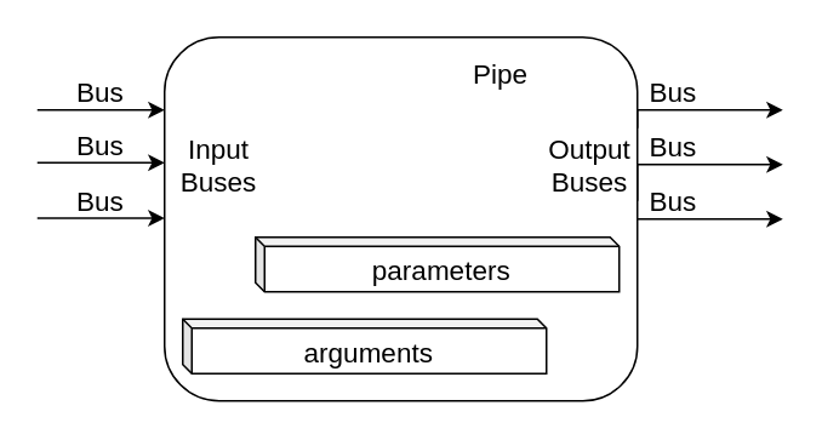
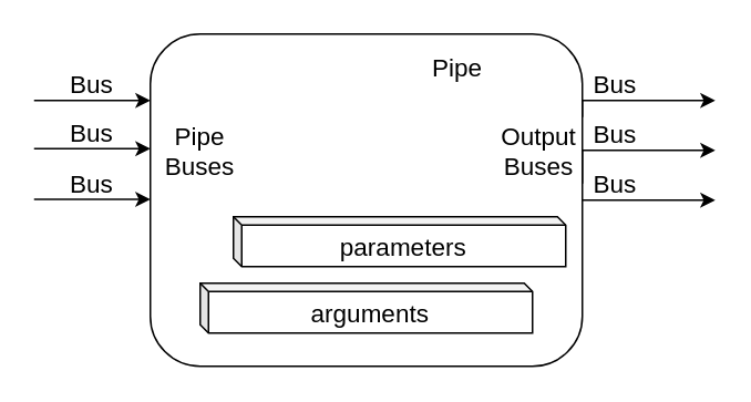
- <mxCell id="8" value="Input&lt;div&gt;Buses&lt;br&gt;&lt;/div&gt;" style="text;html=1;strokeColor=none;fillColor=none;align=center;verticalAlign=middle;whiteSpace=wrap;rounded=0;fontSize=15;" vertex="1" parent="1"><mxGeometry x="100" y="80" width="40" height="20" as="geometry" /></mxCell>
+ <mxCell id="8" value="Pipe&lt;div&gt;Buses&lt;br&gt;&lt;/div&gt;" style="text;html=1;strokeColor=none;fillColor=none;align=center;verticalAlign=middle;whiteSpace=wrap;rounded=0;fontSize=15;" vertex="1" parent="1"><mxGeometry x="100" y="80" width="40" height="20" as="geometry" /></mxCell>
- <mxCell id="10" value="arguments" style="shape=cube;whiteSpace=wrap;html=1;boundedLbl=1;backgroundOutline=1;darkOpacity=0.05;darkOpacity2=0.1;fontSize=15;size=5;" vertex="1" parent="1"><mxGeometry x="100" y="175" width="200" height="30" as="geometry" /></mxCell>
+ <mxCell id="10" value="arguments" style="shape=cube;whiteSpace=wrap;html=1;boundedLbl=1;backgroundOutline=1;darkOpacity=0.05;darkOpacity2=0.1;fontSize=15;size=5;" vertex="1" parent="1"><mxGeometry x="120" y="170" width="200" height="30" as="geometry" /></mxCell>
